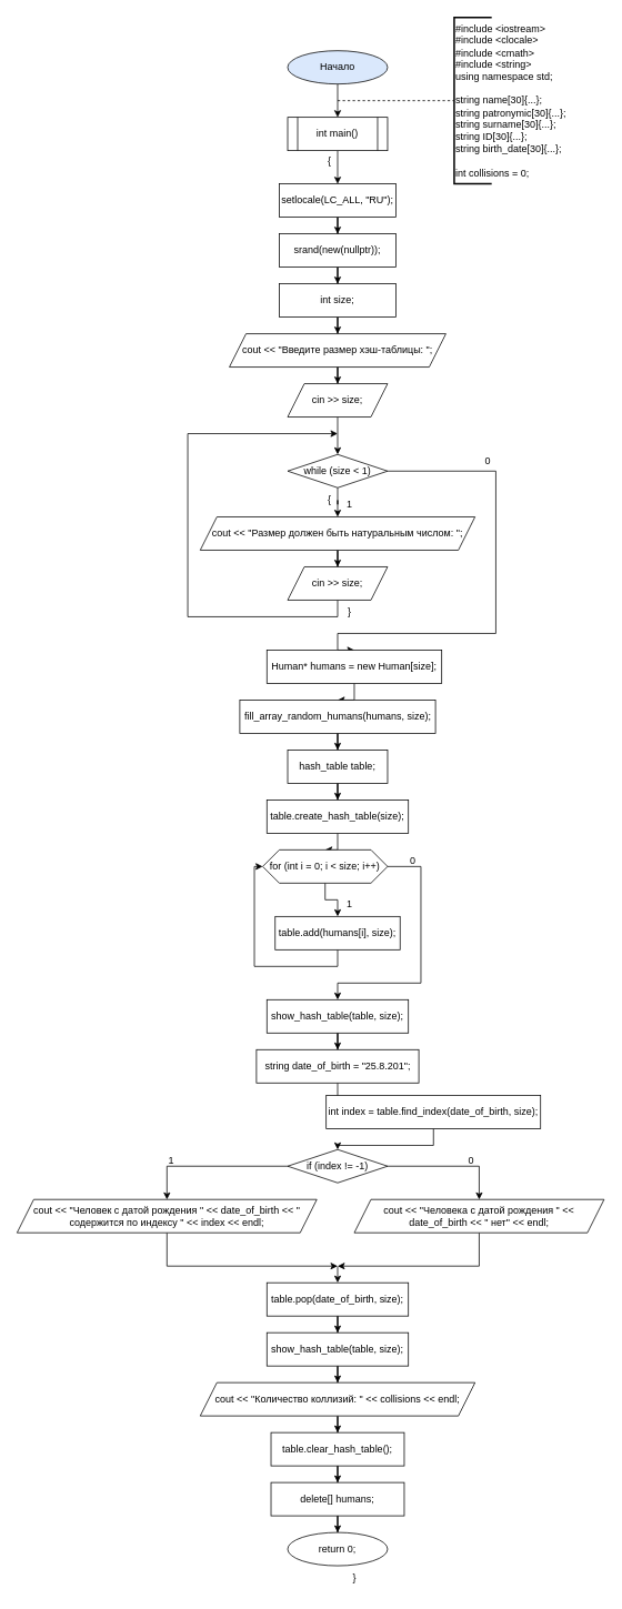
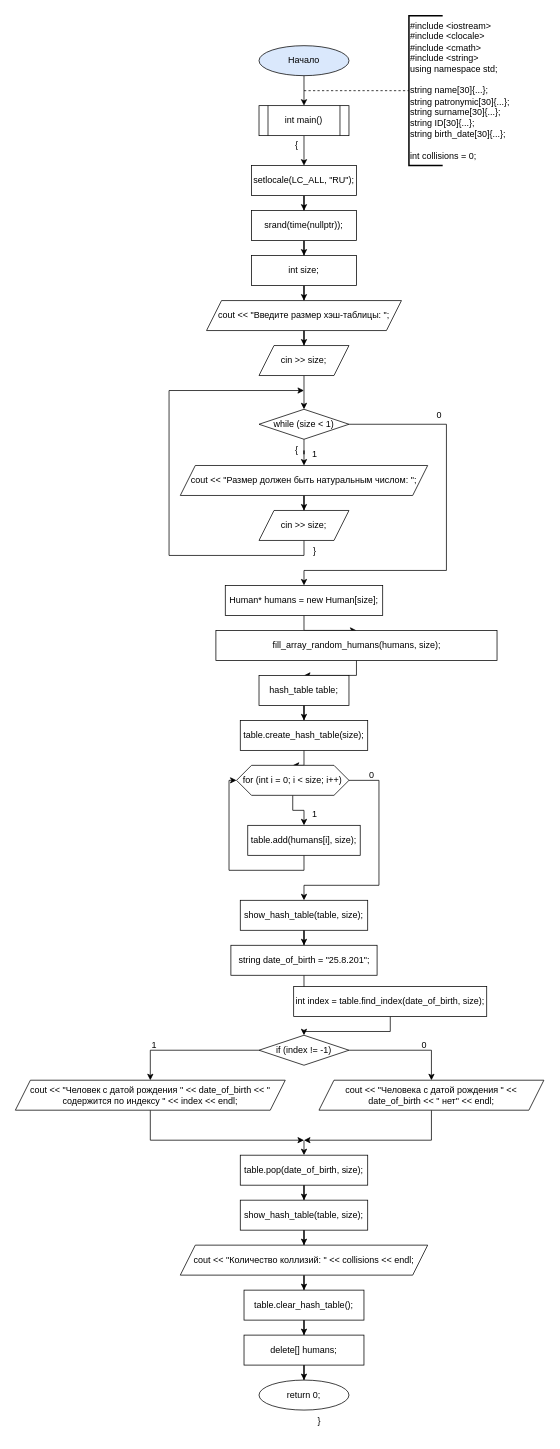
- <mxCell id="12" value="srand(new(nullptr));" style="whiteSpace=wrap;html=1;" vertex="1" parent="1"><mxGeometry x="335" y="280" width="140" height="40" as="geometry" /></mxCell>
+ <mxCell id="12" value="srand(time(nullptr));" style="whiteSpace=wrap;html=1;" vertex="1" parent="1"><mxGeometry x="335" y="280" width="140" height="40" as="geometry" /></mxCell>
- <mxCell id="31" value="Human* humans = new Human[size];" style="rounded=0;whiteSpace=wrap;html=1;" vertex="1" parent="1"><mxGeometry x="320" y="780" width="210" height="40" as="geometry" /></mxCell>
+ <mxCell id="31" value="Human* humans = new Human[size];" style="rounded=0;whiteSpace=wrap;html=1;" vertex="1" parent="1"><mxGeometry x="300" y="780" width="210" height="40" as="geometry" /></mxCell>
- <mxCell id="33" value="fill_array_random_humans(humans, size);" style="rounded=0;whiteSpace=wrap;html=1;" vertex="1" parent="1"><mxGeometry x="287.5" y="840" width="235" height="40" as="geometry" /></mxCell>
+ <mxCell id="33" value="fill_array_random_humans(humans, size);" style="rounded=0;whiteSpace=wrap;html=1;" vertex="1" parent="1"><mxGeometry x="287.5" y="840" width="375" height="40" as="geometry" /></mxCell>
